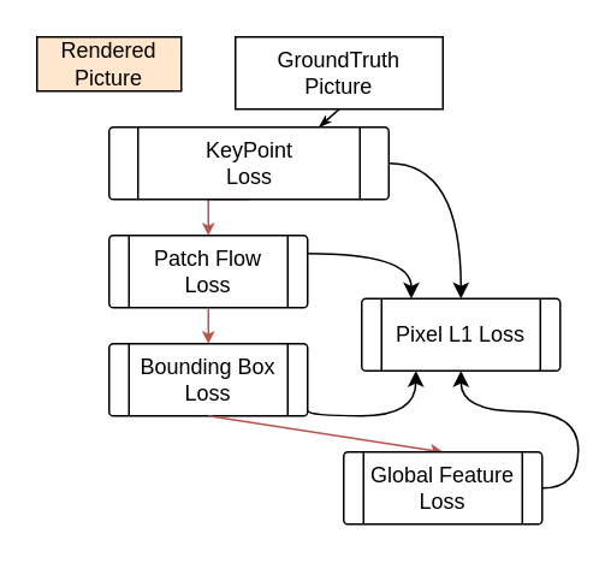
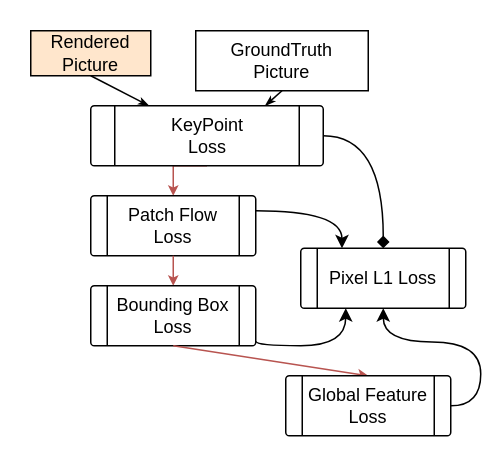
+ <mxCell id="2" style="rounded=0;orthogonalLoop=1;jettySize=auto;html=1;exitX=0.5;exitY=1;exitDx=0;exitDy=0;entryX=0.25;entryY=0;entryDx=0;entryDy=0;endSize=4;endArrow=classicThin;endFill=1;" edge="1" parent="1" source="3" target="8"><mxGeometry relative="1" as="geometry" /></mxCell>
- <mxCell id="7" style="rounded=0;orthogonalLoop=1;jettySize=auto;html=1;exitX=1;exitY=0.5;exitDx=0;exitDy=0;entryX=0.5;entryY=0;entryDx=0;entryDy=0;edgeStyle=orthogonalEdgeStyle;curved=1;" edge="1" parent="1" source="8" target="17"><mxGeometry relative="1" as="geometry" /></mxCell>
+ <mxCell id="7" style="rounded=0;orthogonalLoop=1;jettySize=auto;html=1;exitX=1;exitY=0.5;exitDx=0;exitDy=0;entryX=0.5;entryY=0;entryDx=0;entryDy=0;edgeStyle=orthogonalEdgeStyle;curved=1;endArrow=diamond;" edge="1" parent="1" source="8" target="17"><mxGeometry relative="1" as="geometry" /></mxCell>
